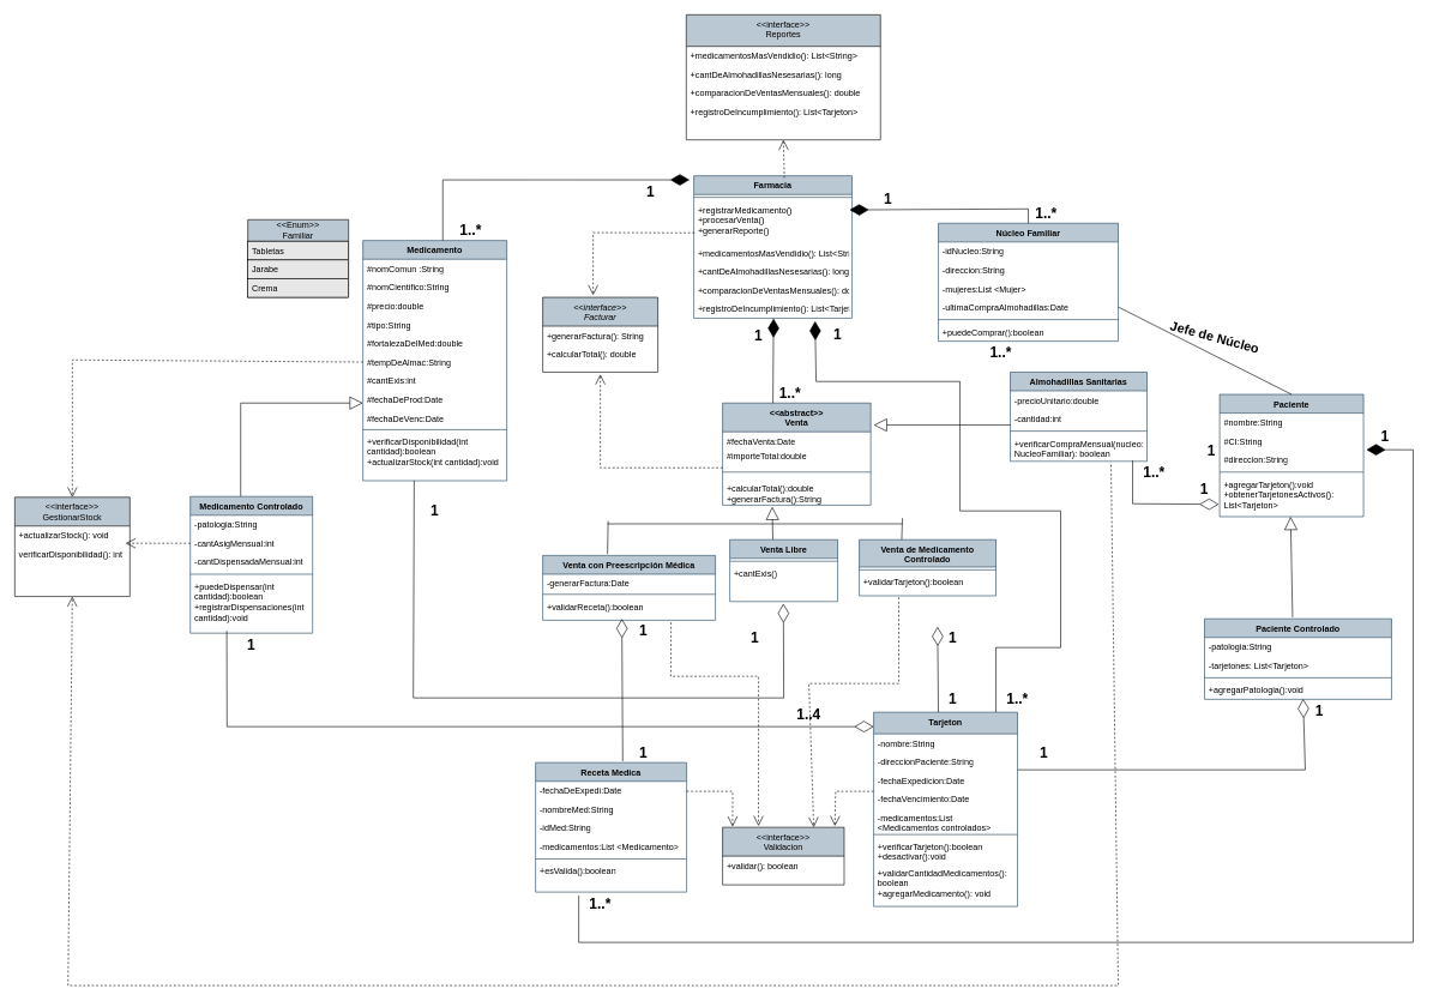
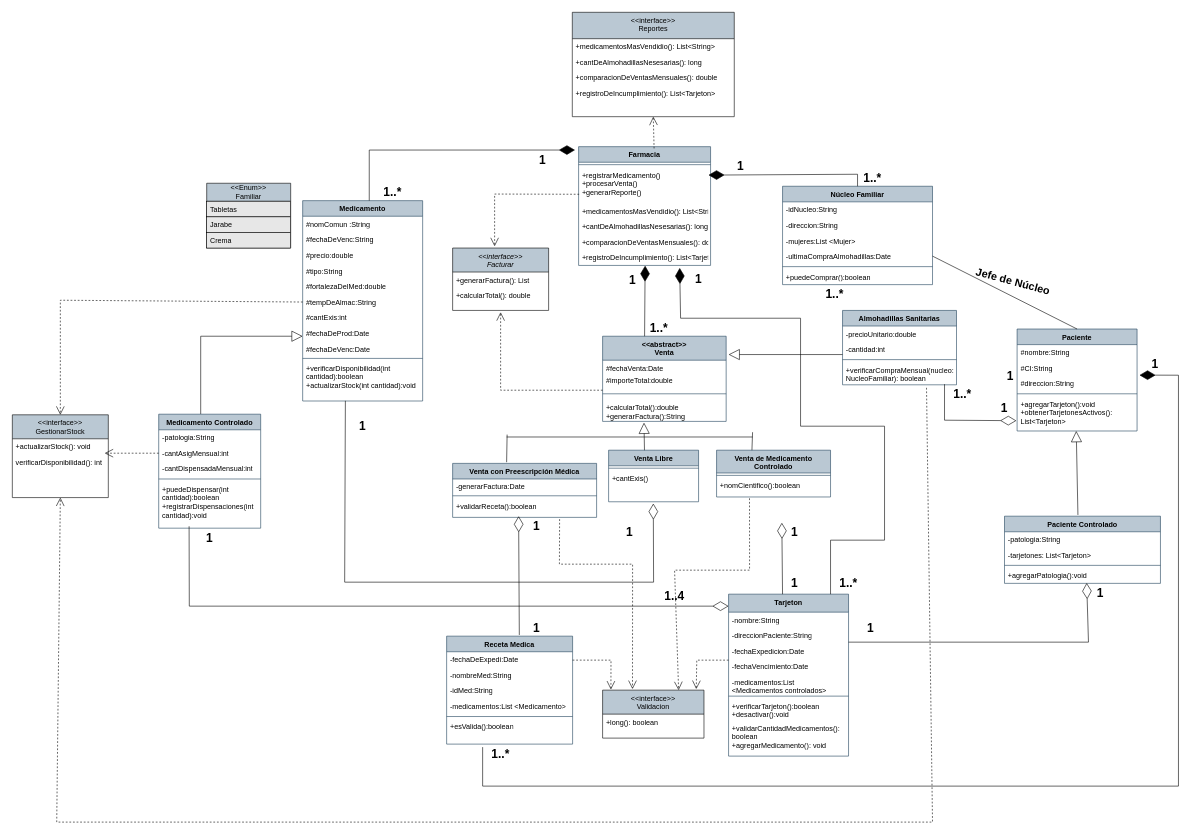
- <mxCell id="11" value="&lt;div&gt;#nomCientifico:String&lt;/div&gt;&lt;div&gt;&lt;br&gt;&lt;/div&gt;" style="text;strokeColor=none;fillColor=none;align=left;verticalAlign=top;spacingLeft=4;spacingRight=4;overflow=hidden;rotatable=0;points=[[0,0.5],[1,0.5]];portConstraint=eastwest;whiteSpace=wrap;html=1;" parent="9" vertex="1"><mxGeometry y="52" width="200" height="26" as="geometry" /></mxCell>
+ <mxCell id="11" value="&lt;div&gt;#fechaDeVenc:String&lt;/div&gt;&lt;div&gt;&lt;br&gt;&lt;/div&gt;" style="text;strokeColor=none;fillColor=none;align=left;verticalAlign=top;spacingLeft=4;spacingRight=4;overflow=hidden;rotatable=0;points=[[0,0.5],[1,0.5]];portConstraint=eastwest;whiteSpace=wrap;html=1;" parent="9" vertex="1"><mxGeometry y="52" width="200" height="26" as="geometry" /></mxCell>
- <mxCell id="126" value="+generarFactura(): String" style="text;align=left;verticalAlign=top;spacingLeft=4;spacingRight=4;overflow=hidden;rotatable=0;points=[[0,0.5],[1,0.5]];portConstraint=eastwest;" parent="125" vertex="1"><mxGeometry y="40" width="160" height="26" as="geometry" /></mxCell>
+ <mxCell id="126" value="+generarFactura(): List" style="text;align=left;verticalAlign=top;spacingLeft=4;spacingRight=4;overflow=hidden;rotatable=0;points=[[0,0.5],[1,0.5]];portConstraint=eastwest;" parent="125" vertex="1"><mxGeometry y="40" width="160" height="26" as="geometry" /></mxCell>
- <mxCell id="48" value="+validarTarjeton():boolean" style="text;strokeColor=none;fillColor=none;align=left;verticalAlign=top;spacingLeft=4;spacingRight=4;overflow=hidden;rotatable=0;points=[[0,0.5],[1,0.5]];portConstraint=eastwest;whiteSpace=wrap;html=1;" parent="46" vertex="1"><mxGeometry y="46" width="190" height="32" as="geometry" /></mxCell>
+ <mxCell id="48" value="+nomCientifico():boolean" style="text;strokeColor=none;fillColor=none;align=left;verticalAlign=top;spacingLeft=4;spacingRight=4;overflow=hidden;rotatable=0;points=[[0,0.5],[1,0.5]];portConstraint=eastwest;whiteSpace=wrap;html=1;" parent="46" vertex="1"><mxGeometry y="46" width="190" height="32" as="geometry" /></mxCell>
- <mxCell id="146" value="+validar(): boolean" style="text;align=left;verticalAlign=top;spacingLeft=4;spacingRight=4;overflow=hidden;rotatable=0;points=[[0,0.5],[1,0.5]];portConstraint=eastwest;" parent="145" vertex="1"><mxGeometry y="40" width="169" height="26" as="geometry" /></mxCell>
+ <mxCell id="146" value="+long(): boolean" style="text;align=left;verticalAlign=top;spacingLeft=4;spacingRight=4;overflow=hidden;rotatable=0;points=[[0,0.5],[1,0.5]];portConstraint=eastwest;" parent="145" vertex="1"><mxGeometry y="40" width="169" height="26" as="geometry" /></mxCell>
